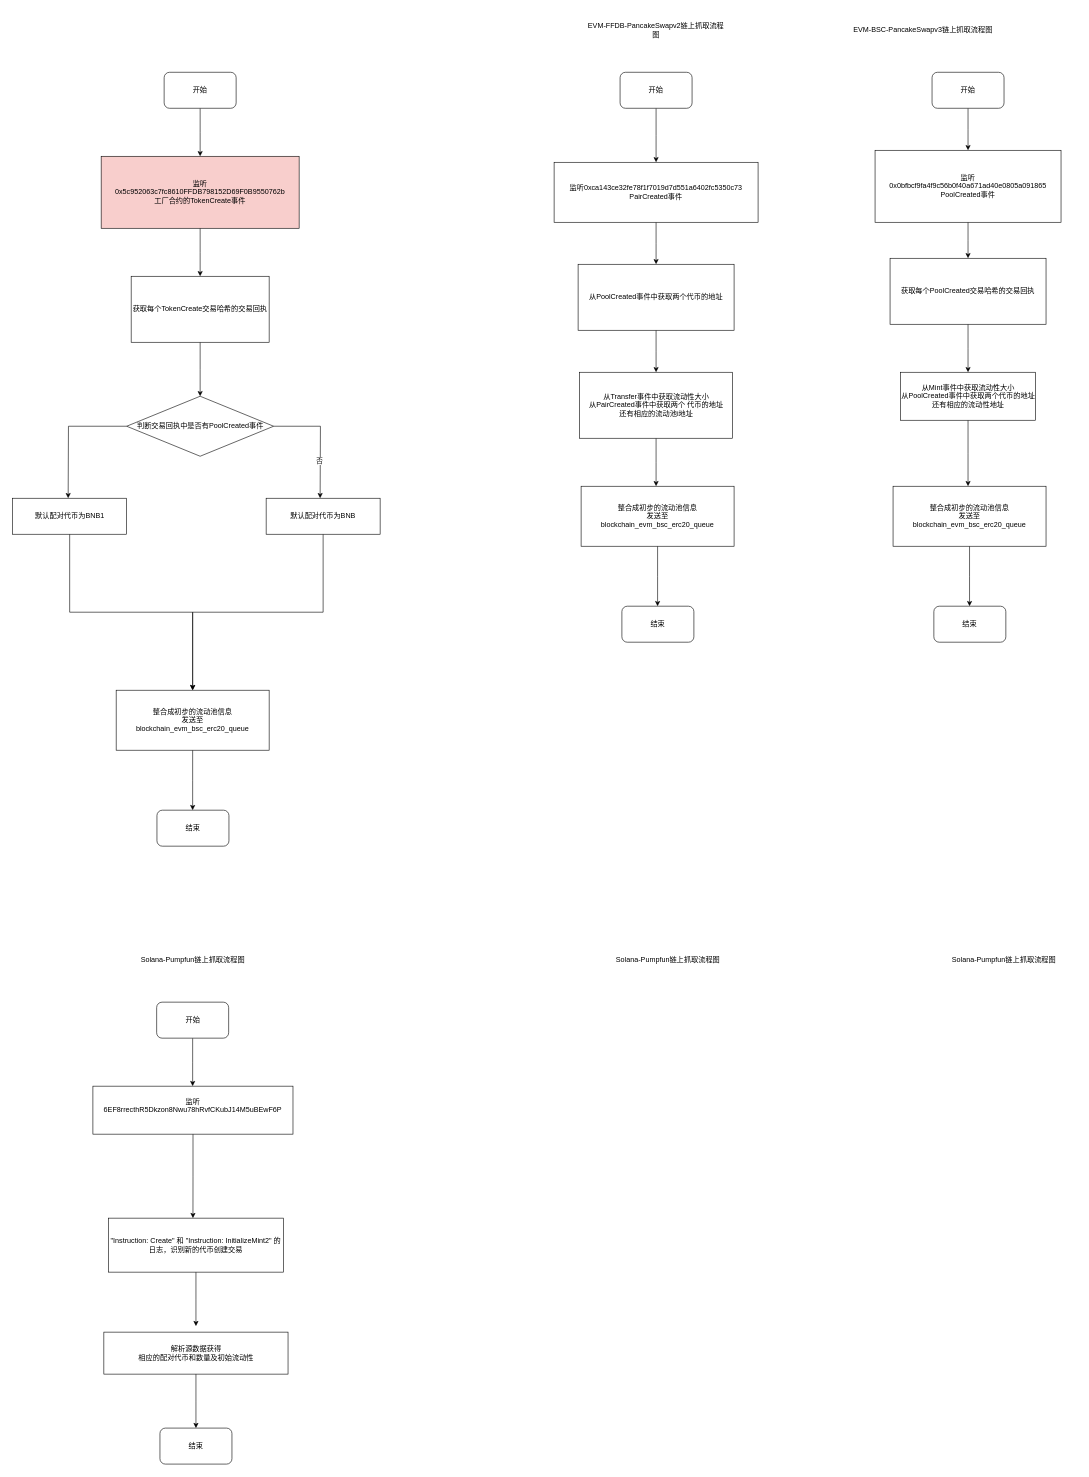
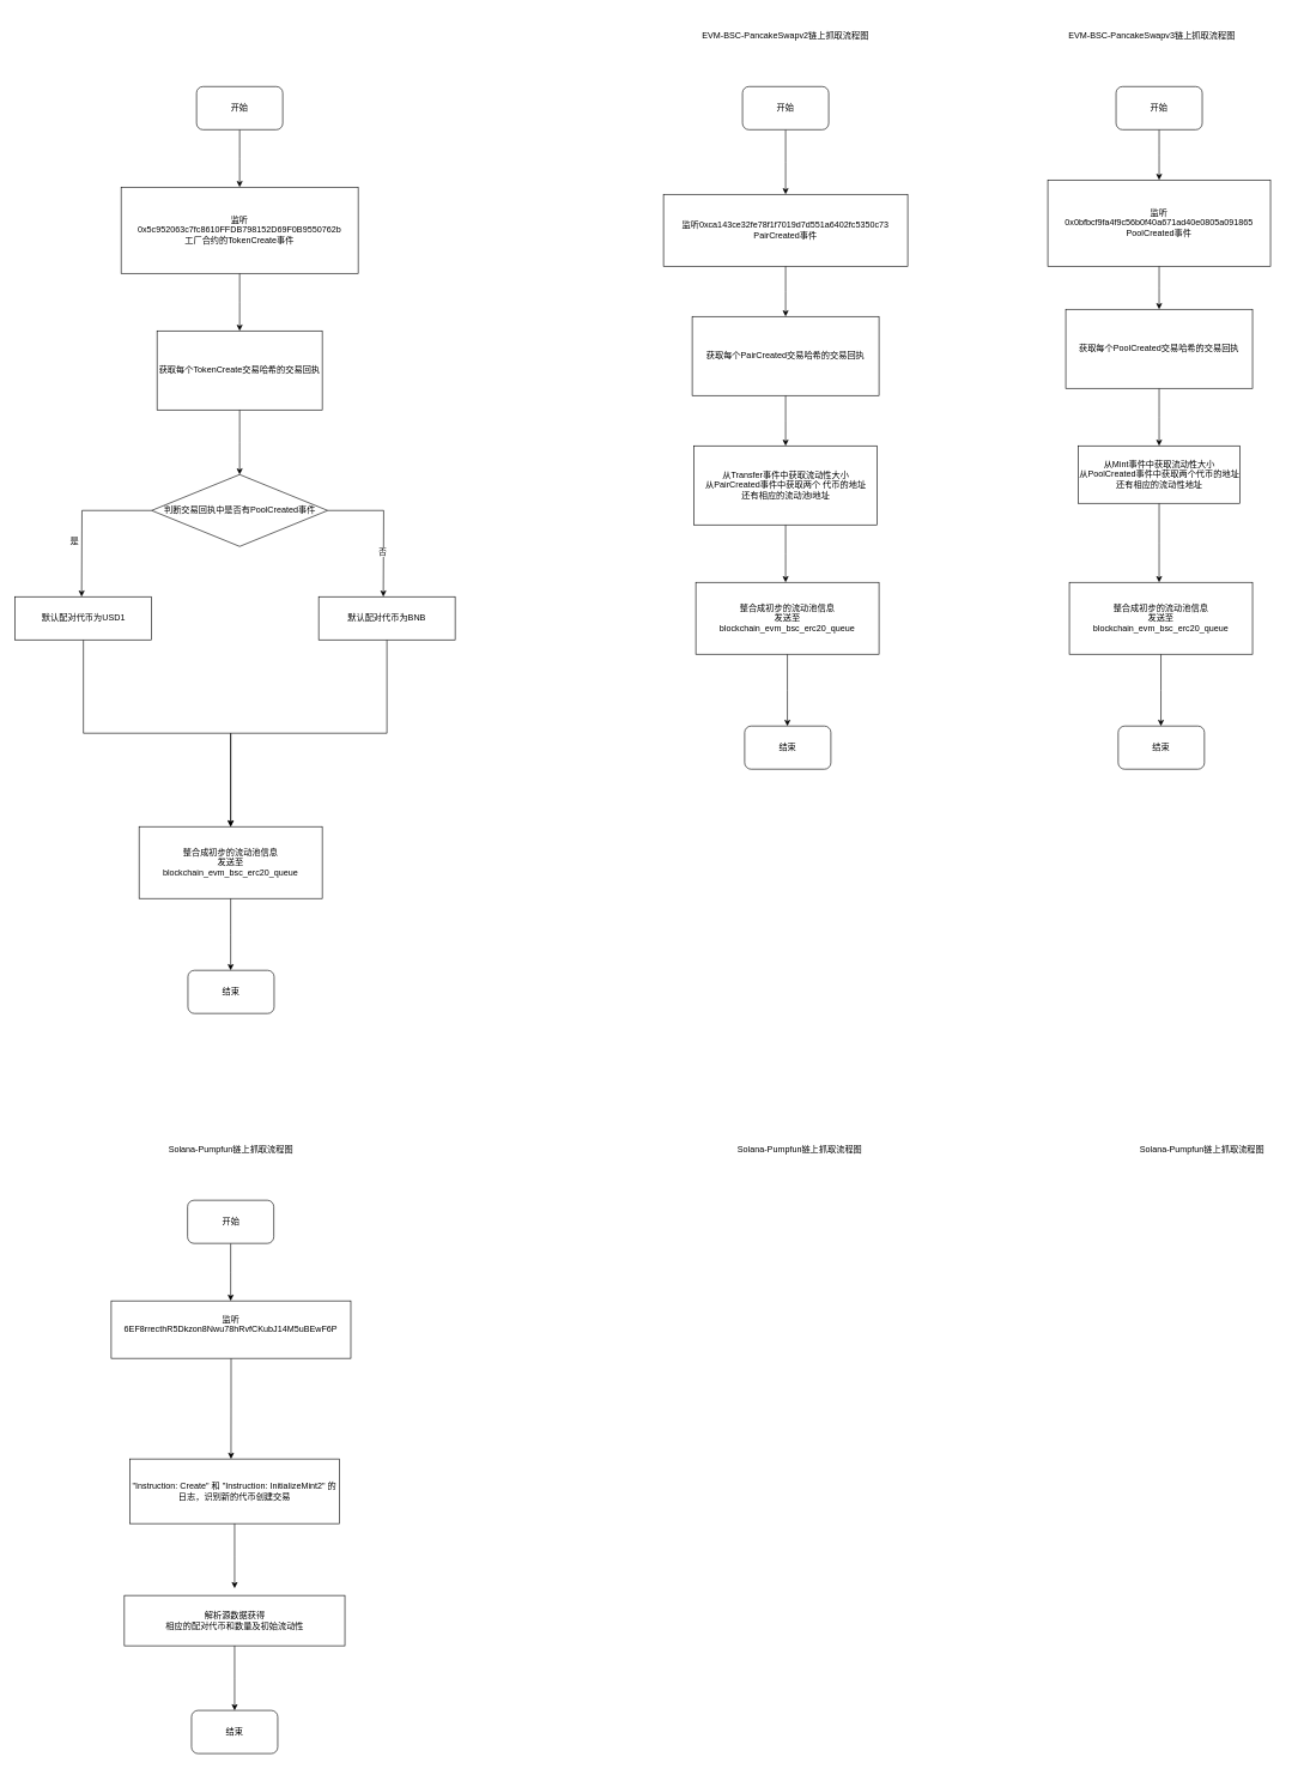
- <mxCell id="20" value="EVM-FFDB-PancakeSwapv2链上抓取流程图" style="text;html=1;align=center;verticalAlign=middle;whiteSpace=wrap;rounded=0;" vertex="1" parent="1"><mxGeometry x="973" y="20" width="240" height="60" as="geometry" /></mxCell>
+ <mxCell id="20" value="EVM-BSC-PancakeSwapv2链上抓取流程图" style="text;html=1;align=center;verticalAlign=middle;whiteSpace=wrap;rounded=0;" vertex="1" parent="1"><mxGeometry x="973" y="20" width="240" height="60" as="geometry" /></mxCell>
- <mxCell id="21" value="EVM-BSC-PancakeSwapv3链上抓取流程图" style="text;html=1;align=center;verticalAlign=middle;whiteSpace=wrap;rounded=0;" vertex="1" parent="1"><mxGeometry x="1418" y="20" width="240" height="60" as="geometry" /></mxCell>
+ <mxCell id="21" value="EVM-BSC-PancakeSwapv3链上抓取流程图" style="text;html=1;align=center;verticalAlign=middle;whiteSpace=wrap;rounded=0;" vertex="1" parent="1"><mxGeometry x="1483" y="20" width="240" height="60" as="geometry" /></mxCell>
- <mxCell id="5" value="监听&lt;br&gt;0x5c952063c7fc8610FFDB798152D69F0B9550762b&lt;br&gt;工厂合约的TokenCreate事件" style="rounded=0;whiteSpace=wrap;html=1;fillColor=#f8cecc;" vertex="1" parent="1"><mxGeometry x="168" y="260" width="330" height="120" as="geometry" /></mxCell>
+ <mxCell id="5" value="监听&lt;br&gt;0x5c952063c7fc8610FFDB798152D69F0B9550762b&lt;br&gt;工厂合约的TokenCreate事件" style="rounded=0;whiteSpace=wrap;html=1;" vertex="1" parent="1"><mxGeometry x="168" y="260" width="330" height="120" as="geometry" /></mxCell>
- <mxCell id="29" value="从PoolCreated事件中获取两个代币的地址" style="rounded=0;whiteSpace=wrap;html=1;" vertex="1" parent="1"><mxGeometry x="963" y="440" width="260" height="110" as="geometry" /></mxCell>
+ <mxCell id="29" value="获取每个PairCreated交易哈希的交易回执" style="rounded=0;whiteSpace=wrap;html=1;" vertex="1" parent="1"><mxGeometry x="963" y="440" width="260" height="110" as="geometry" /></mxCell>
+ <mxCell id="14" value="是" style="text;html=1;align=center;verticalAlign=middle;resizable=0;points=[];autosize=1;strokeColor=none;fillColor=none;" vertex="1" parent="1"><mxGeometry x="83" y="738" width="40" height="30" as="geometry" /></mxCell>
- <mxCell id="9" value="默认配对代币为BNB1" style="rounded=0;whiteSpace=wrap;html=1;" vertex="1" parent="1"><mxGeometry x="20.5" y="830" width="190" height="60" as="geometry" /></mxCell>
+ <mxCell id="9" value="默认配对代币为USD1" style="rounded=0;whiteSpace=wrap;html=1;" vertex="1" parent="1"><mxGeometry x="20.5" y="830" width="190" height="60" as="geometry" /></mxCell>
